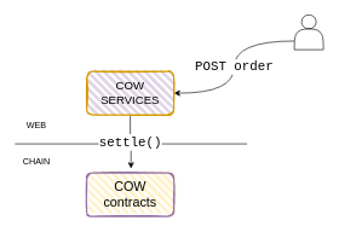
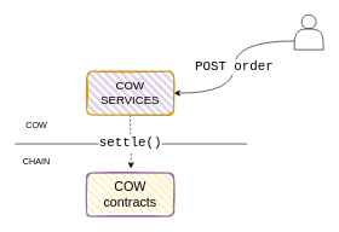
- <mxCell id="7" value="&lt;font face=&quot;Courier New&quot;&gt;settle()&lt;/font&gt;" style="edgeStyle=orthogonalEdgeStyle;rounded=0;orthogonalLoop=1;jettySize=auto;html=1;exitX=0.5;exitY=1;exitDx=0;exitDy=0;entryX=0.508;entryY=-0.1;entryDx=0;entryDy=0;entryPerimeter=0;fontFamily=Helvetica;fontSize=18;" edge="1" parent="1" source="8" target="9"><mxGeometry relative="1" as="geometry" /></mxCell>
+ <mxCell id="7" value="&lt;font face=&quot;Courier New&quot;&gt;settle()&lt;/font&gt;" style="edgeStyle=orthogonalEdgeStyle;rounded=0;orthogonalLoop=1;jettySize=auto;html=1;exitX=0.5;exitY=1;exitDx=0;exitDy=0;entryX=0.508;entryY=-0.1;entryDx=0;entryDy=0;entryPerimeter=0;fontFamily=Helvetica;fontSize=18;dashed=1;" edge="1" parent="1" source="8" target="9"><mxGeometry relative="1" as="geometry" /></mxCell>
- <mxCell id="3" value="WEB" style="text;html=1;strokeColor=none;fillColor=none;align=center;verticalAlign=middle;whiteSpace=wrap;rounded=0;" vertex="1" parent="1"><mxGeometry x="20" y="158" width="60" height="30" as="geometry" /></mxCell>
+ <mxCell id="3" value="COW" style="text;html=1;strokeColor=none;fillColor=none;align=center;verticalAlign=middle;whiteSpace=wrap;rounded=0;" vertex="1" parent="1"><mxGeometry x="20" y="158" width="60" height="30" as="geometry" /></mxCell>
